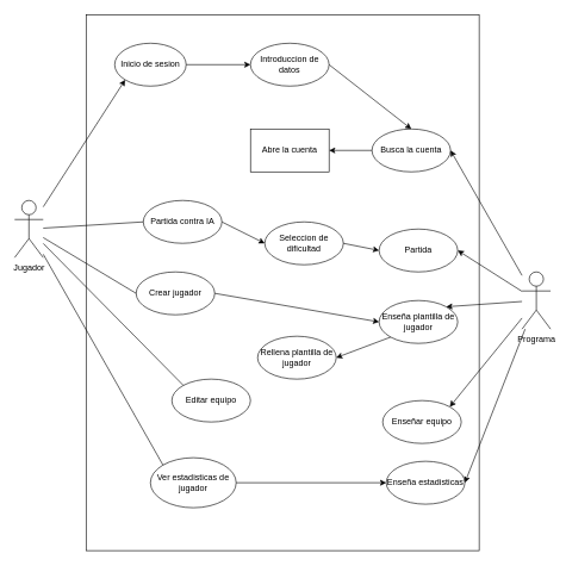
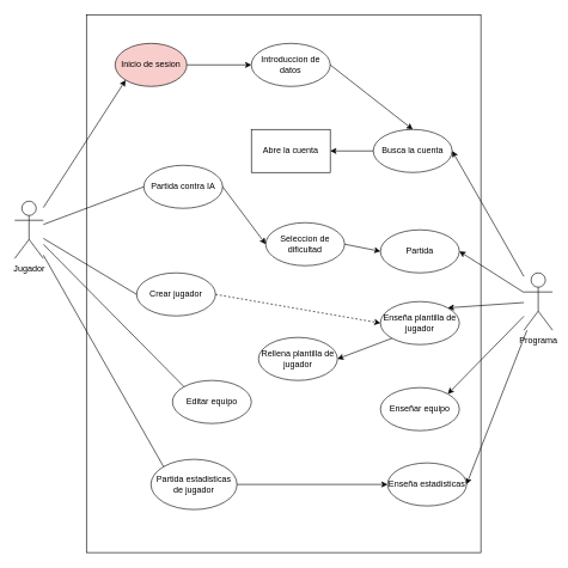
- <mxCell id="5" value="Inicio de sesion" style="ellipse;whiteSpace=wrap;html=1;" parent="1" vertex="1"><mxGeometry x="160" y="60" width="100" height="60" as="geometry" /></mxCell>
+ <mxCell id="5" value="Inicio de sesion" style="ellipse;whiteSpace=wrap;html=1;fillColor=#f8cecc;" parent="1" vertex="1"><mxGeometry x="160" y="60" width="100" height="60" as="geometry" /></mxCell>
- <mxCell id="6" value="Partida contra IA" style="ellipse;whiteSpace=wrap;html=1;" parent="1" vertex="1"><mxGeometry x="200" y="280" width="110" height="60" as="geometry" /></mxCell>
+ <mxCell id="6" value="Partida contra IA" style="ellipse;whiteSpace=wrap;html=1;" parent="1" vertex="1"><mxGeometry x="200" y="230" width="110" height="60" as="geometry" /></mxCell>
- <mxCell id="30" value="" style="endArrow=classic;html=1;rounded=0;exitX=1;exitY=0.5;exitDx=0;exitDy=0;entryX=0;entryY=0.5;entryDx=0;entryDy=0;" edge="1" parent="1" source="8" target="27"><mxGeometry width="50" height="50" relative="1" as="geometry"><mxPoint x="360" y="430" as="sourcePoint" /><mxPoint x="410" y="380" as="targetPoint" /></mxGeometry></mxCell>
+ <mxCell id="30" value="" style="endArrow=classic;html=1;rounded=0;exitX=1;exitY=0.5;exitDx=0;exitDy=0;entryX=0;entryY=0.5;entryDx=0;entryDy=0;dashed=1;" edge="1" parent="1" source="8" target="27"><mxGeometry width="50" height="50" relative="1" as="geometry"><mxPoint x="360" y="430" as="sourcePoint" /><mxPoint x="410" y="380" as="targetPoint" /></mxGeometry></mxCell>
- <mxCell id="32" value="Enseñar equipo" style="ellipse;whiteSpace=wrap;html=1;" vertex="1" parent="1"><mxGeometry x="535" y="560" width="110" height="60" as="geometry" /></mxCell>
+ <mxCell id="32" value="Enseñar equipo" style="ellipse;whiteSpace=wrap;html=1;" vertex="1" parent="1"><mxGeometry x="530" y="540" width="110" height="60" as="geometry" /></mxCell>
- <mxCell id="10" value="Ver estadisticas de jugador" style="ellipse;whiteSpace=wrap;html=1;" parent="1" vertex="1"><mxGeometry x="210" y="640" width="120" height="70" as="geometry" /></mxCell>
+ <mxCell id="10" value="Partida estadisticas de jugador" style="ellipse;whiteSpace=wrap;html=1;" parent="1" vertex="1"><mxGeometry x="210" y="640" width="120" height="70" as="geometry" /></mxCell>
